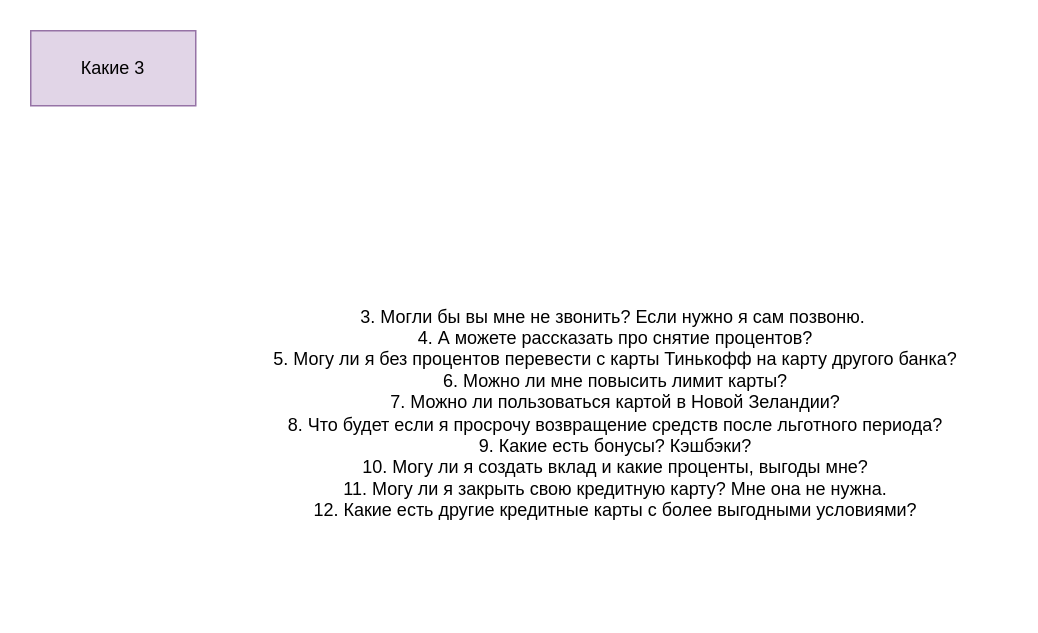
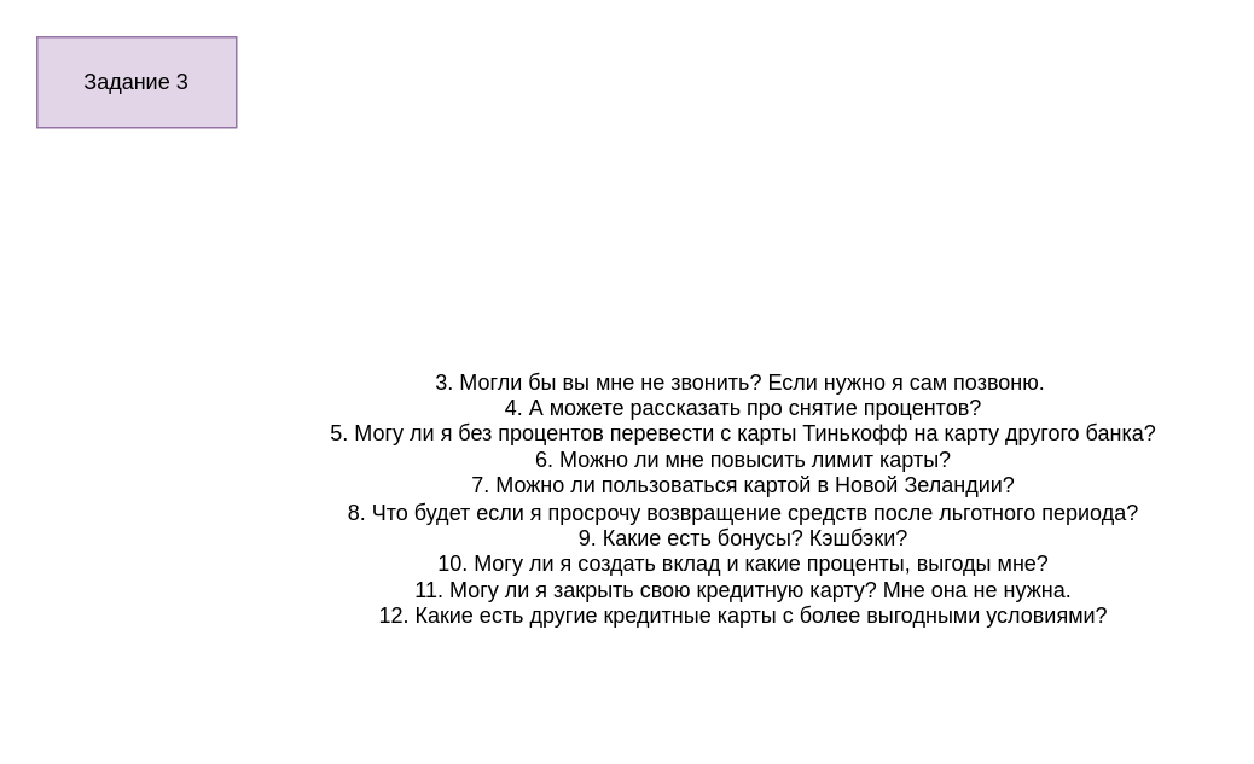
- <mxCell id="2" value="Какие 3" style="rounded=0;whiteSpace=wrap;html=1;fillColor=#e1d5e7;strokeColor=#9673a6;" vertex="1" parent="1"><mxGeometry x="20" y="20" width="110" height="50" as="geometry" /></mxCell>
+ <mxCell id="2" value="Задание 3" style="rounded=0;whiteSpace=wrap;html=1;fillColor=#e1d5e7;strokeColor=#9673a6;" vertex="1" parent="1"><mxGeometry x="20" y="20" width="110" height="50" as="geometry" /></mxCell>
